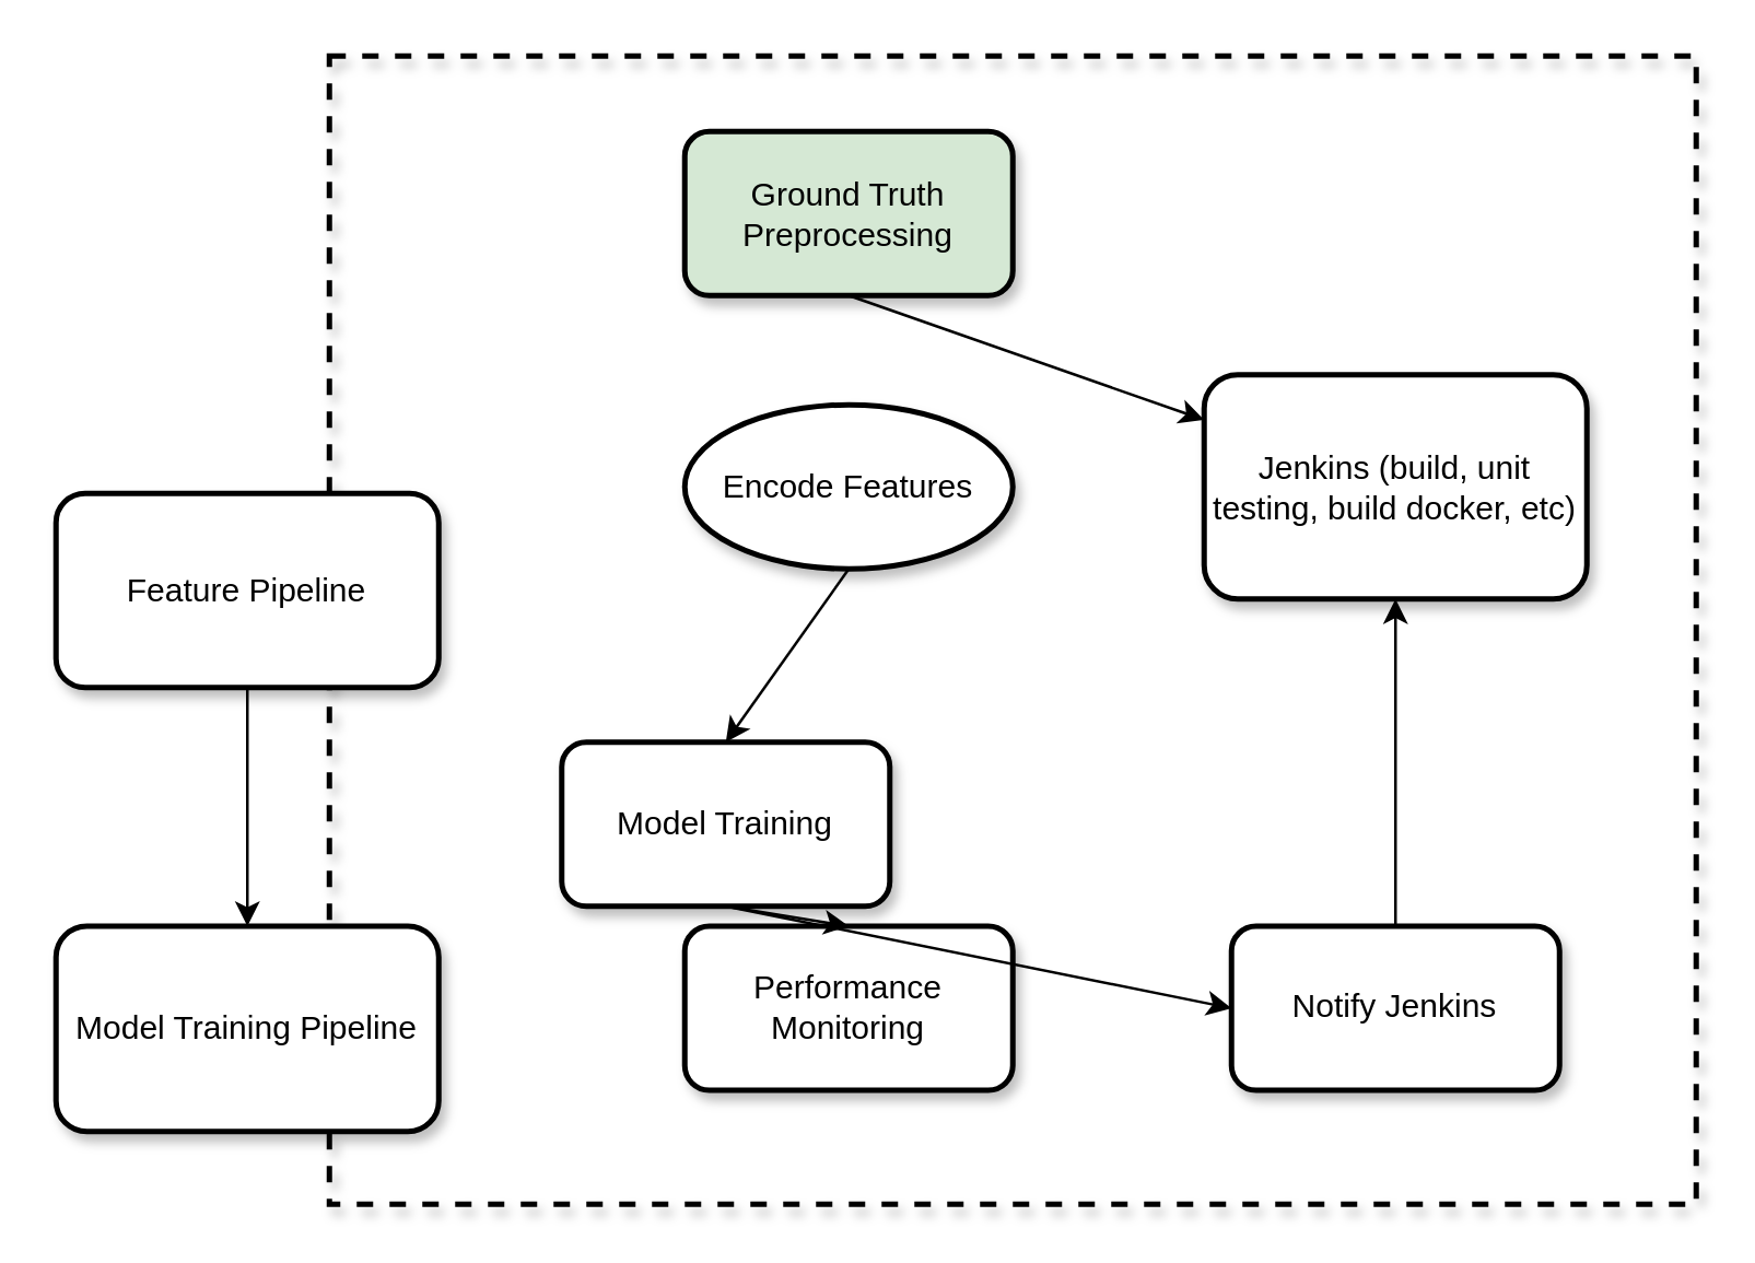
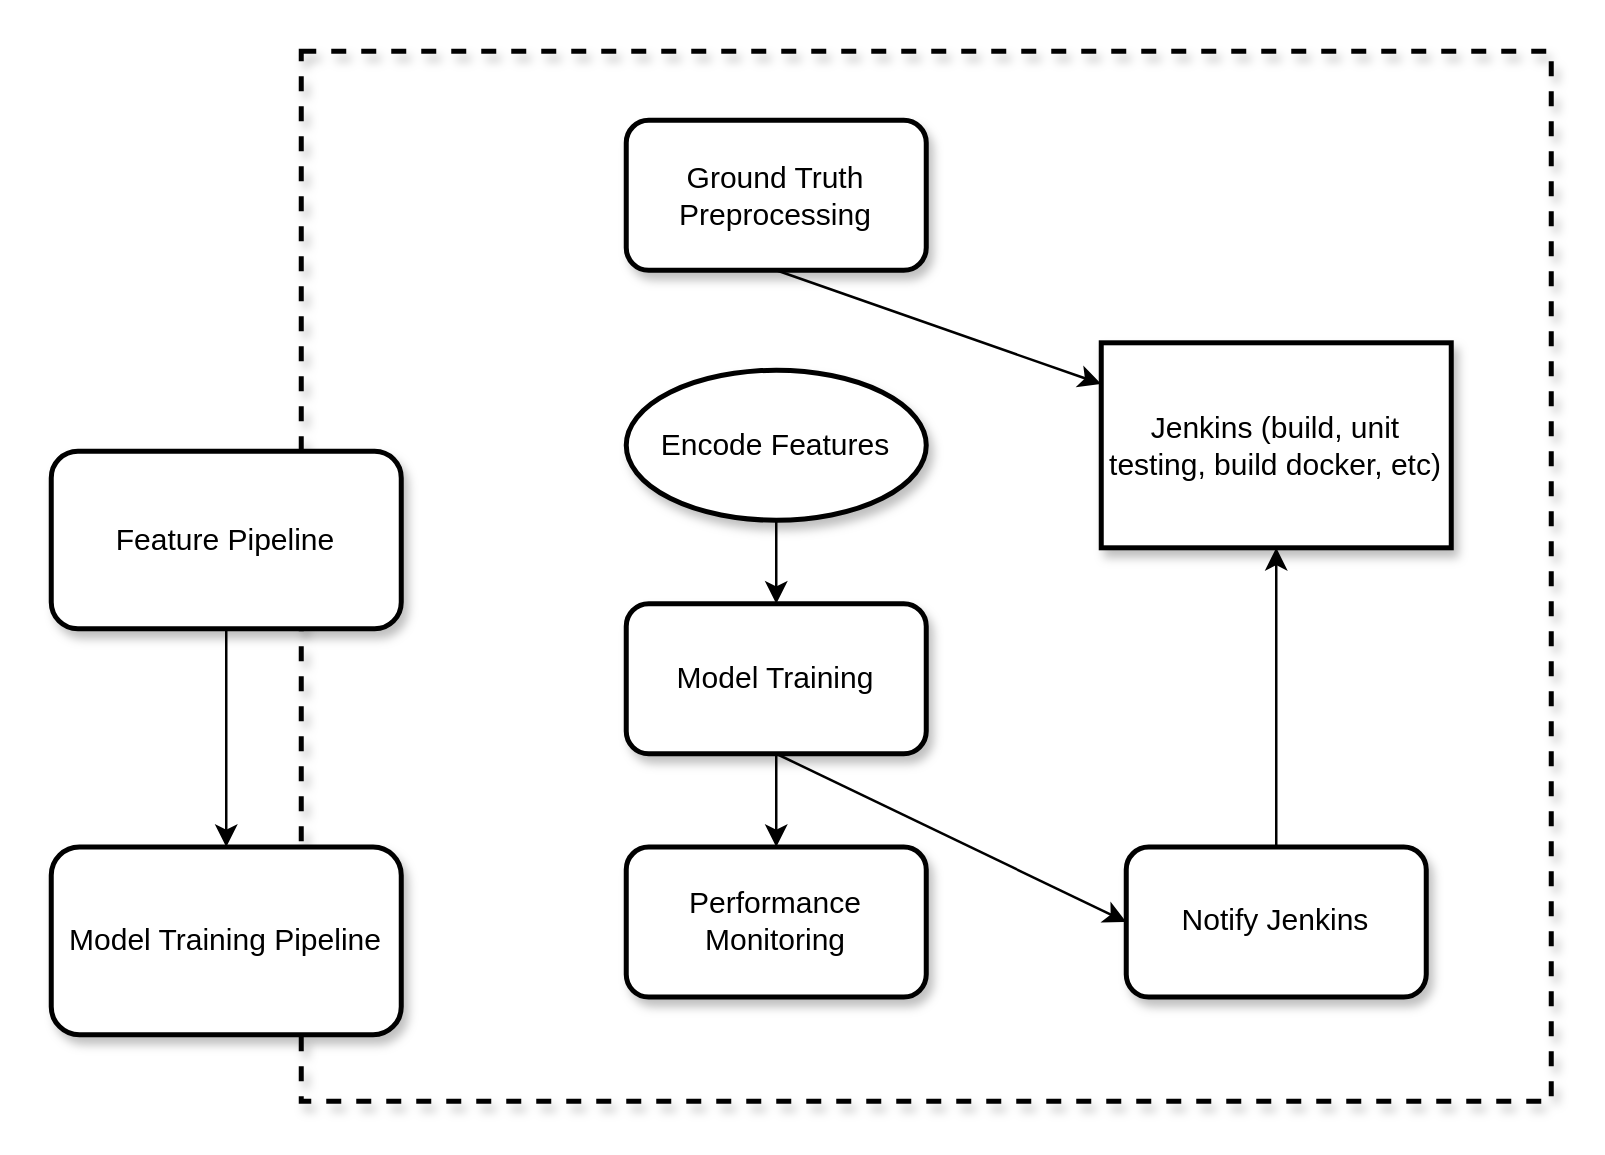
- <mxCell id="3" value="Ground Truth Preprocessing" style="rounded=1;whiteSpace=wrap;html=1;strokeWidth=2;shadow=1;fillColor=#d5e8d4;" vertex="1" parent="1"><mxGeometry x="250" y="47.62" width="120" height="60" as="geometry" /></mxCell>
+ <mxCell id="3" value="Ground Truth Preprocessing" style="rounded=1;whiteSpace=wrap;html=1;strokeWidth=2;shadow=1;" vertex="1" parent="1"><mxGeometry x="250" y="47.62" width="120" height="60" as="geometry" /></mxCell>
- <mxCell id="7" value="Jenkins (build, unit testing, build docker, etc)" style="rounded=1;whiteSpace=wrap;html=1;strokeWidth=2;shadow=1;" vertex="1" parent="1"><mxGeometry x="440" y="136.62" width="140" height="82" as="geometry" /></mxCell>
+ <mxCell id="7" value="Jenkins (build, unit testing, build docker, etc)" style="whiteSpace=wrap;html=1;strokeWidth=2;shadow=1;rounded=0;" vertex="1" parent="1"><mxGeometry x="440" y="136.62" width="140" height="82" as="geometry" /></mxCell>
- <mxCell id="5" value="Model Training" style="rounded=1;whiteSpace=wrap;html=1;shadow=1;strokeWidth=2;" vertex="1" parent="1"><mxGeometry x="205" y="271" width="120" height="60" as="geometry" /></mxCell>
+ <mxCell id="5" value="Model Training" style="rounded=1;whiteSpace=wrap;html=1;shadow=1;strokeWidth=2;" vertex="1" parent="1"><mxGeometry x="250" y="241" width="120" height="60" as="geometry" /></mxCell>
